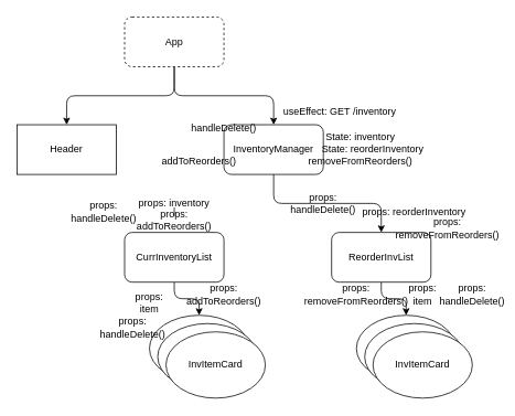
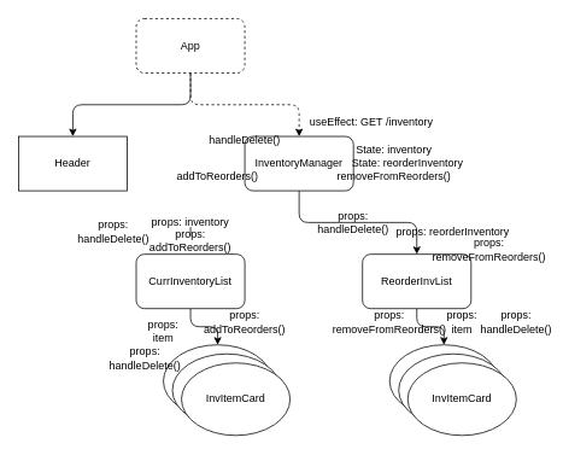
- <mxCell id="3" style="edgeStyle=orthogonalEdgeStyle;html=1;exitX=0.5;exitY=1;exitDx=0;exitDy=0;" edge="1" parent="1" source="4" target="8"><mxGeometry relative="1" as="geometry" /></mxCell>
+ <mxCell id="3" style="edgeStyle=orthogonalEdgeStyle;html=1;exitX=0.5;exitY=1;exitDx=0;exitDy=0;dashed=1;" edge="1" parent="1" source="4" target="8"><mxGeometry relative="1" as="geometry" /></mxCell>
